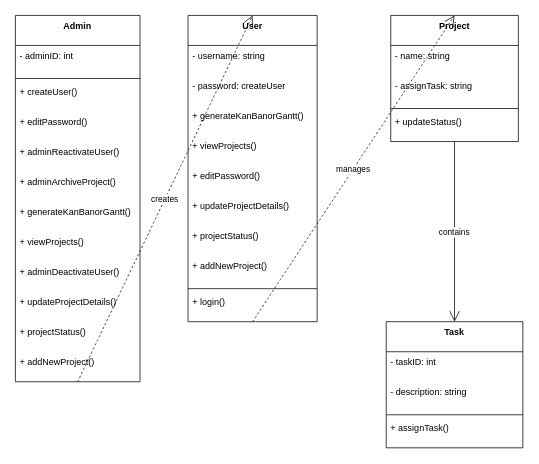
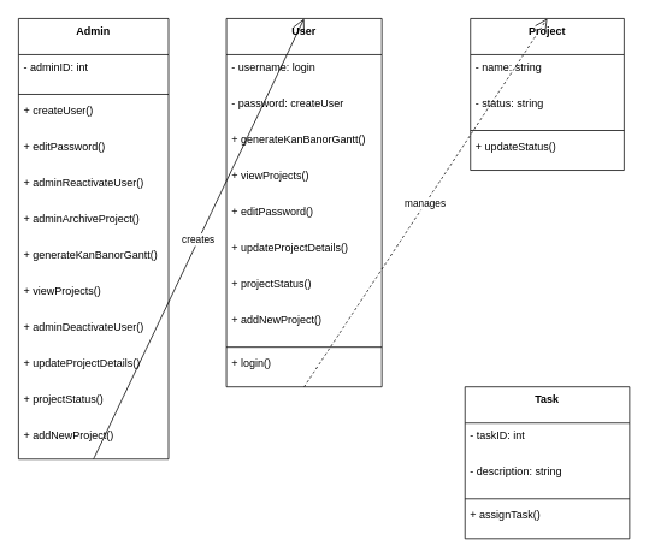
- <mxCell id="3" value="- username: string" style="text;strokeColor=none;fillColor=none;align=left;verticalAlign=top;spacingLeft=4;spacingRight=4;overflow=hidden;rotatable=0;points=[[0,0.5],[1,0.5]];portConstraint=eastwest;" vertex="1" parent="2"><mxGeometry y="40" width="172" height="40" as="geometry" /></mxCell>
+ <mxCell id="3" value="- username: login" style="text;strokeColor=none;fillColor=none;align=left;verticalAlign=top;spacingLeft=4;spacingRight=4;overflow=hidden;rotatable=0;points=[[0,0.5],[1,0.5]];portConstraint=eastwest;" vertex="1" parent="2"><mxGeometry y="40" width="172" height="40" as="geometry" /></mxCell>
- <mxCell id="36" value="creates" style="curved=1;startArrow=none;endArrow=open;endSize=12;exitX=0.5;exitY=1;entryX=0.5;entryY=0;rounded=0;entryDx=0;entryDy=0;dashed=1;" edge="1" parent="1" source="13" target="2"><mxGeometry relative="1" as="geometry"><Array as="points" /></mxGeometry></mxCell>
+ <mxCell id="36" value="creates" style="curved=1;startArrow=none;endArrow=open;endSize=12;exitX=0.5;exitY=1;entryX=0.5;entryY=0;rounded=0;entryDx=0;entryDy=0;" edge="1" parent="1" source="13" target="2"><mxGeometry relative="1" as="geometry"><Array as="points" /></mxGeometry></mxCell>
- <mxCell id="28" value="- assignTask: string" style="text;strokeColor=none;fillColor=none;align=left;verticalAlign=top;spacingLeft=4;spacingRight=4;overflow=hidden;rotatable=0;points=[[0,0.5],[1,0.5]];portConstraint=eastwest;" vertex="1" parent="26"><mxGeometry y="80" width="170" height="40" as="geometry" /></mxCell>
+ <mxCell id="28" value="- status: string" style="text;strokeColor=none;fillColor=none;align=left;verticalAlign=top;spacingLeft=4;spacingRight=4;overflow=hidden;rotatable=0;points=[[0,0.5],[1,0.5]];portConstraint=eastwest;" vertex="1" parent="26"><mxGeometry y="80" width="170" height="40" as="geometry" /></mxCell>
- <mxCell id="38" value="contains" style="curved=1;startArrow=none;endArrow=open;endSize=12;exitX=0.5;exitY=1;entryX=0.5;entryY=0;rounded=0;" edge="1" parent="1" source="26" target="31"><mxGeometry relative="1" as="geometry"><Array as="points" /></mxGeometry></mxCell>
